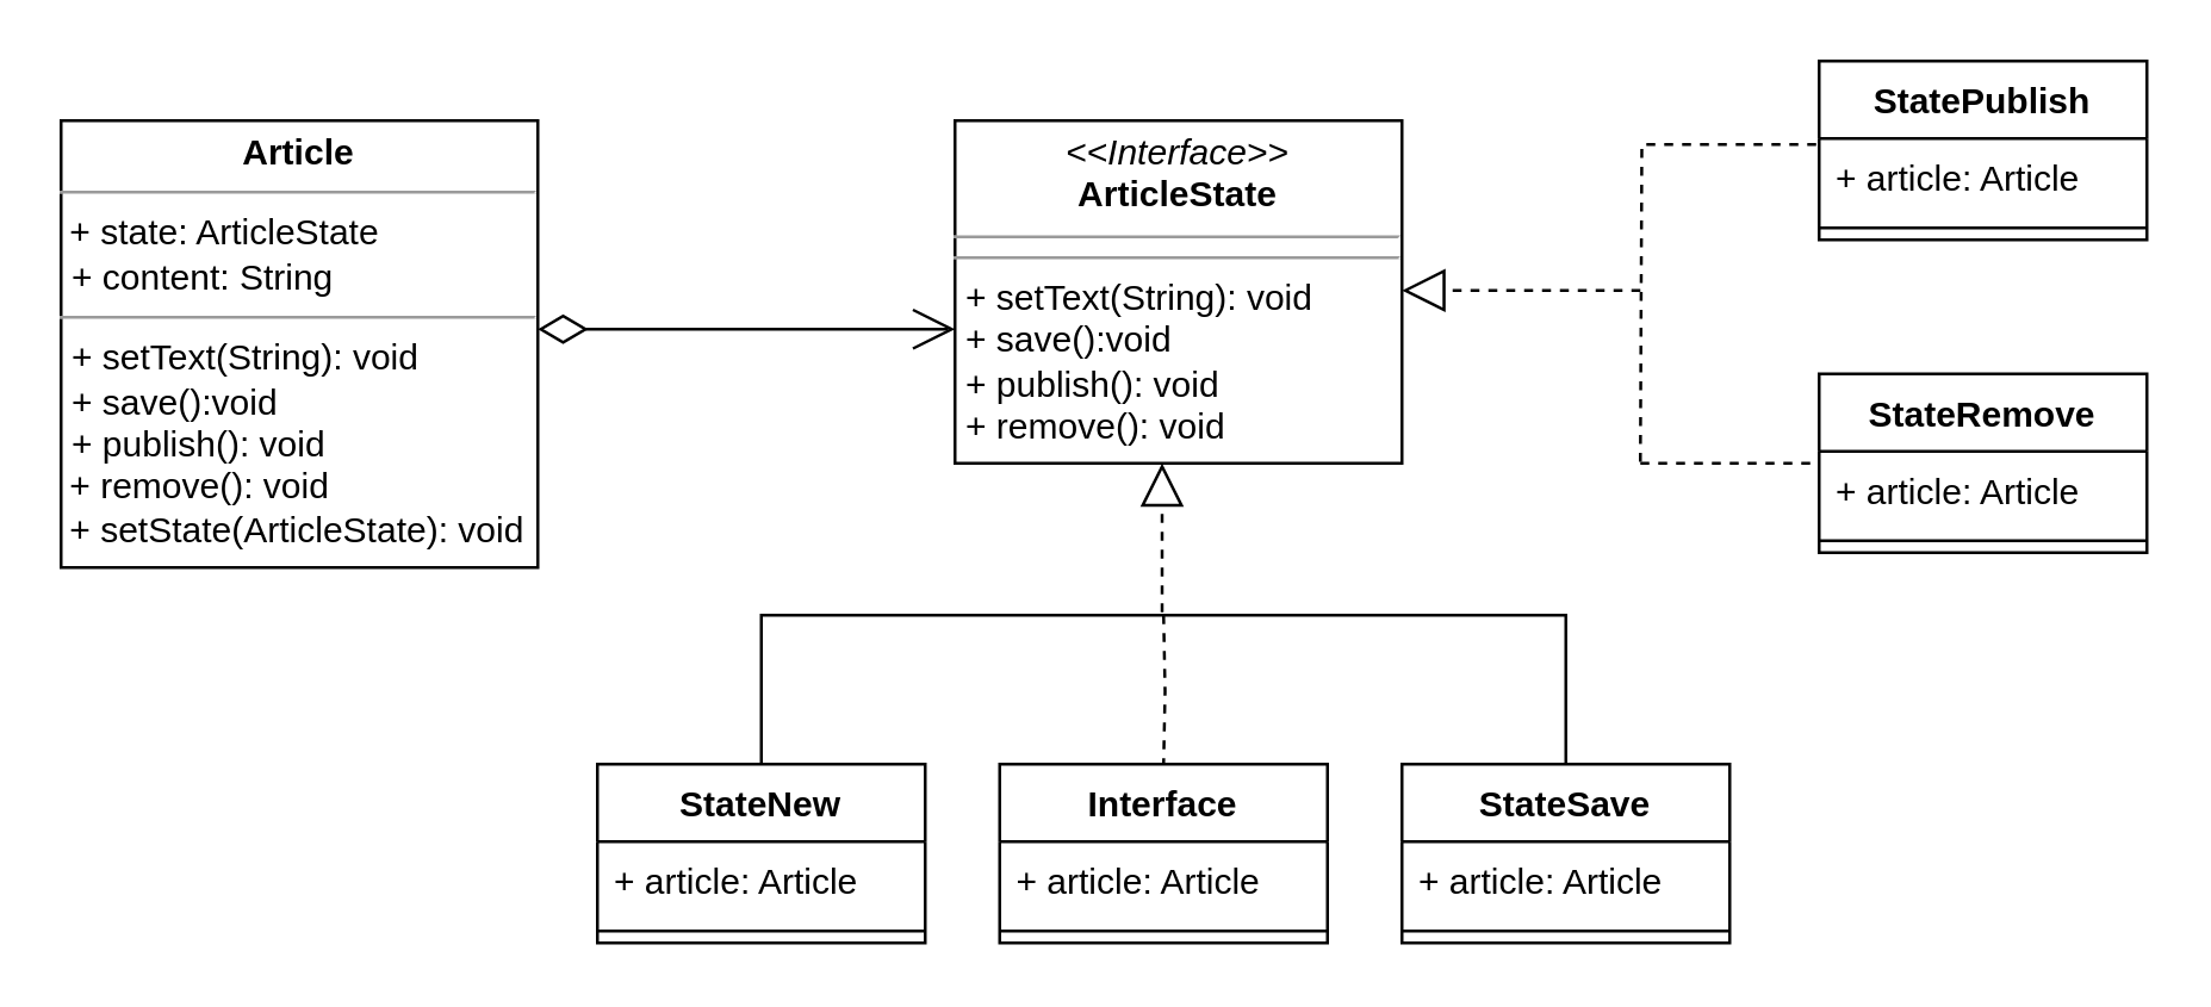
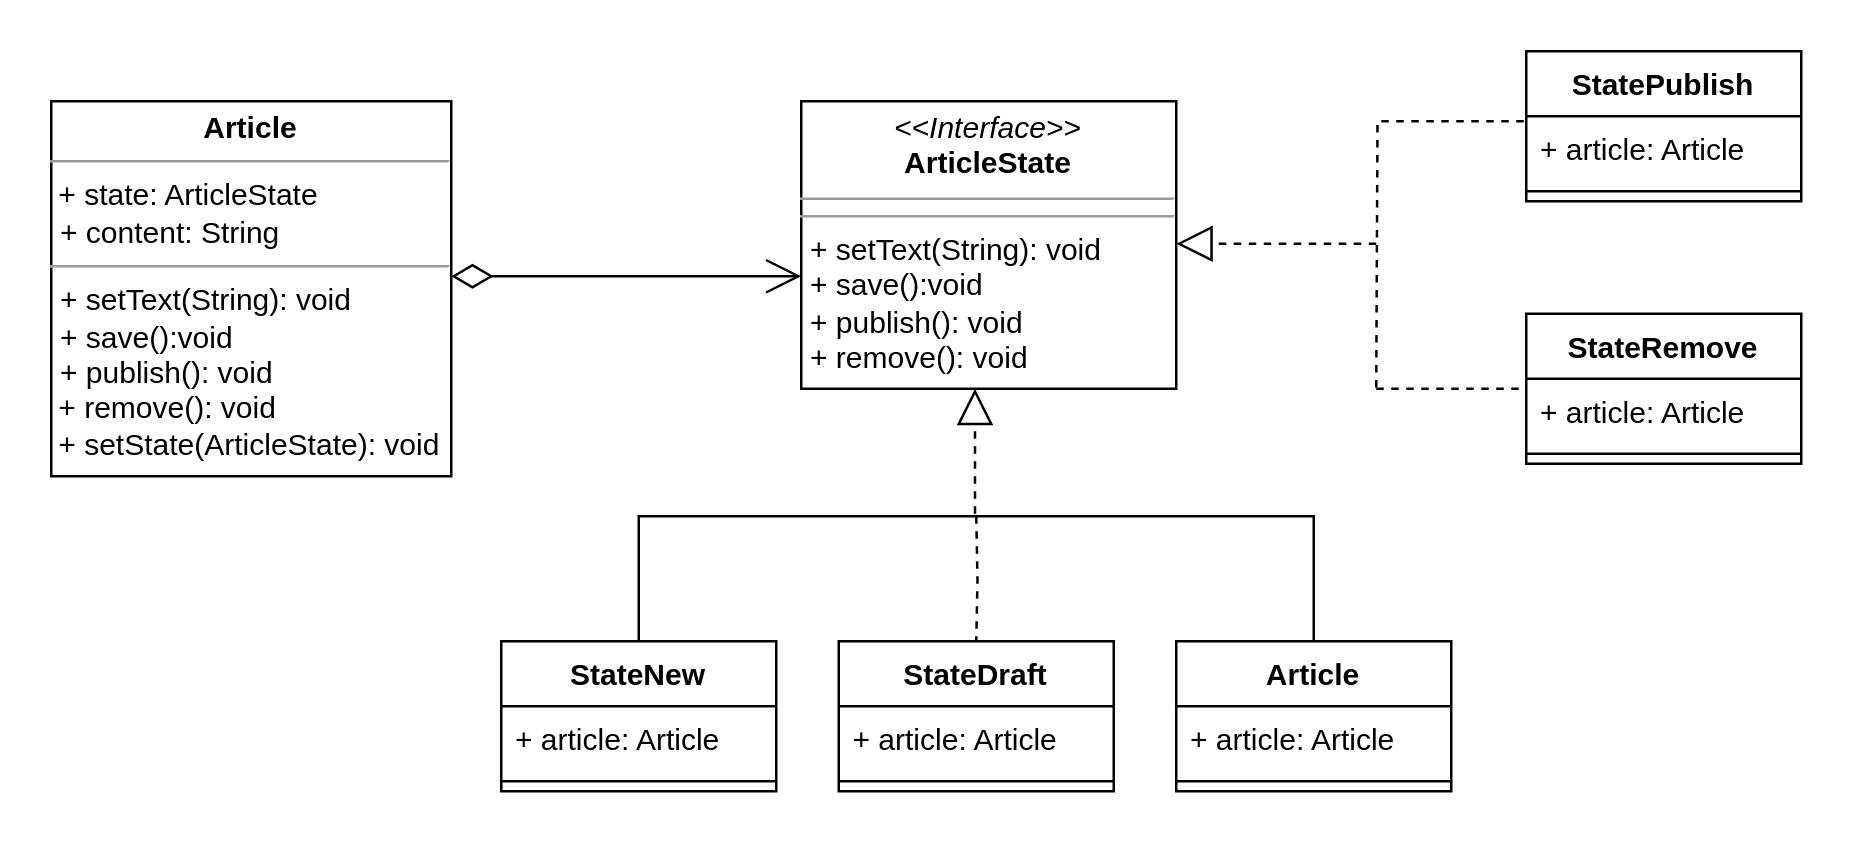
- <mxCell id="6" value="Interface" style="swimlane;fontStyle=1;align=center;verticalAlign=top;childLayout=stackLayout;horizontal=1;startSize=26;horizontalStack=0;resizeParent=1;resizeParentMax=0;resizeLast=0;collapsible=1;marginBottom=0;" parent="1" vertex="1"><mxGeometry x="335" y="256" width="110" height="60" as="geometry" /></mxCell>
+ <mxCell id="6" value="StateDraft" style="swimlane;fontStyle=1;align=center;verticalAlign=top;childLayout=stackLayout;horizontal=1;startSize=26;horizontalStack=0;resizeParent=1;resizeParentMax=0;resizeLast=0;collapsible=1;marginBottom=0;" parent="1" vertex="1"><mxGeometry x="335" y="256" width="110" height="60" as="geometry" /></mxCell>
- <mxCell id="9" value="StateSave" style="swimlane;fontStyle=1;align=center;verticalAlign=top;childLayout=stackLayout;horizontal=1;startSize=26;horizontalStack=0;resizeParent=1;resizeParentMax=0;resizeLast=0;collapsible=1;marginBottom=0;" parent="1" vertex="1"><mxGeometry x="470" y="256" width="110" height="60" as="geometry" /></mxCell>
+ <mxCell id="9" value="Article" style="swimlane;fontStyle=1;align=center;verticalAlign=top;childLayout=stackLayout;horizontal=1;startSize=26;horizontalStack=0;resizeParent=1;resizeParentMax=0;resizeLast=0;collapsible=1;marginBottom=0;" parent="1" vertex="1"><mxGeometry x="470" y="256" width="110" height="60" as="geometry" /></mxCell>
